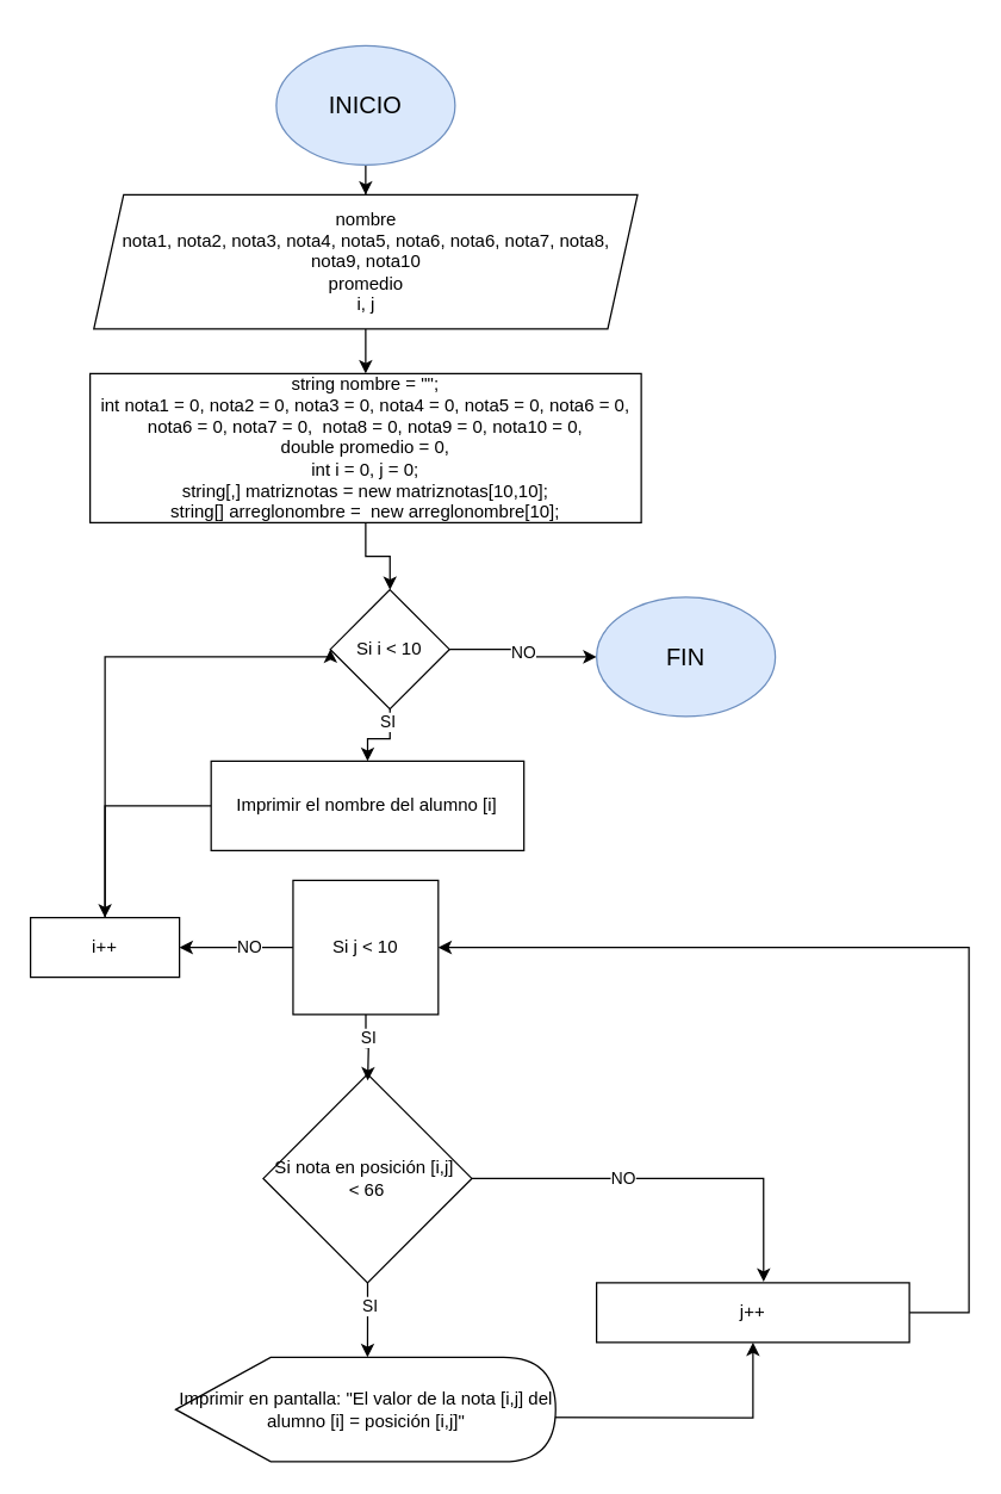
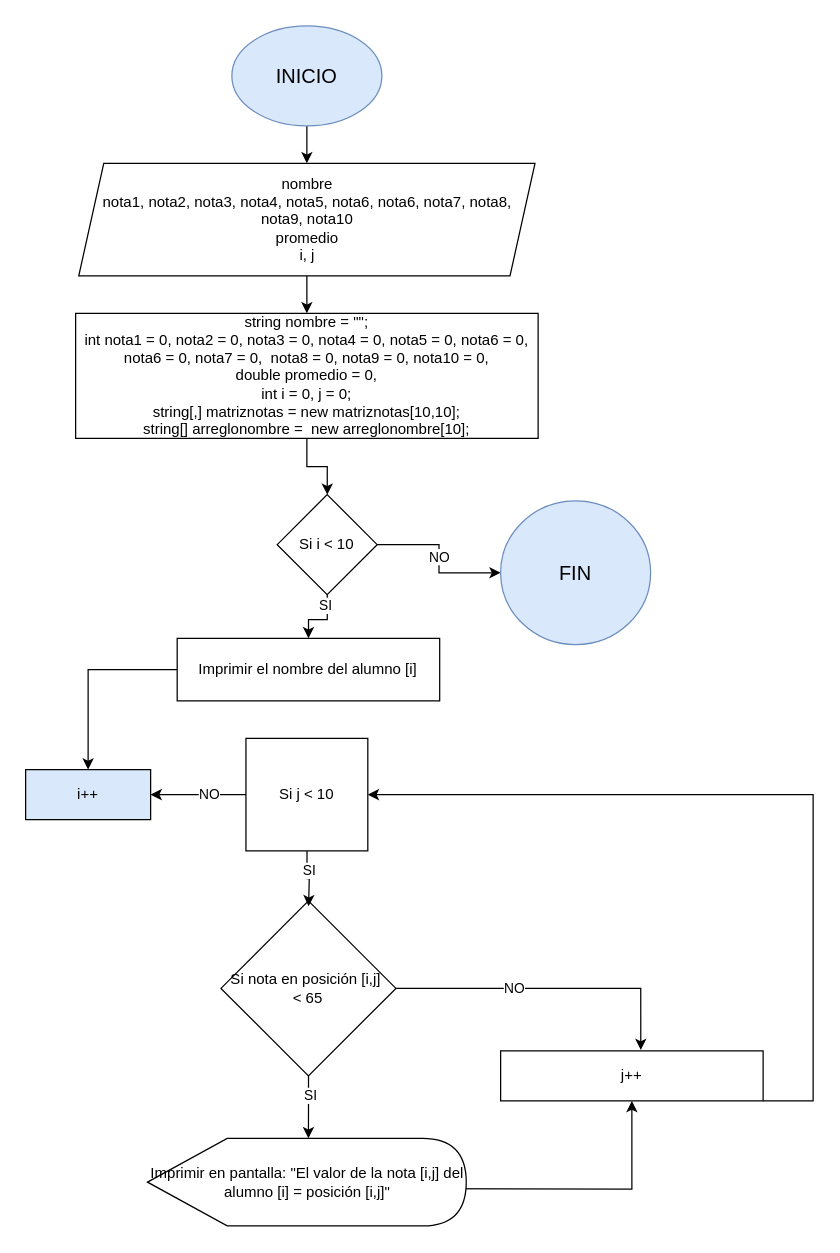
- <mxCell id="3" value="&lt;font style=&quot;font-size: 16px;&quot;&gt;INICIO&lt;/font&gt;" style="ellipse;whiteSpace=wrap;html=1;fillColor=#dae8fc;strokeColor=#6c8ebf;" parent="1" vertex="1"><mxGeometry x="185" y="30" width="120" height="80" as="geometry" /></mxCell>
+ <mxCell id="3" value="&lt;font style=&quot;font-size: 16px;&quot;&gt;INICIO&lt;/font&gt;" style="ellipse;whiteSpace=wrap;html=1;fillColor=#dae8fc;strokeColor=#6c8ebf;" parent="1" vertex="1"><mxGeometry x="185" y="20" width="120" height="80" as="geometry" /></mxCell>
- <mxCell id="24" style="edgeStyle=orthogonalEdgeStyle;rounded=0;orthogonalLoop=1;jettySize=auto;html=1;entryX=0;entryY=0.5;entryDx=0;entryDy=0;" parent="1" source="25" target="23" edge="1"><mxGeometry relative="1" as="geometry"><Array as="points"><mxPoint x="70" y="440" /></Array></mxGeometry></mxCell>
- <mxCell id="28" value="&lt;font style=&quot;font-size: 16px;&quot;&gt;FIN&lt;/font&gt;" style="ellipse;whiteSpace=wrap;html=1;fillColor=#dae8fc;strokeColor=#6c8ebf;" parent="1" vertex="1"><mxGeometry x="400" y="400" width="120" height="80" as="geometry" /></mxCell>
+ <mxCell id="28" value="&lt;font style=&quot;font-size: 16px;&quot;&gt;FIN&lt;/font&gt;" style="ellipse;whiteSpace=wrap;html=1;fillColor=#dae8fc;strokeColor=#6c8ebf;" parent="1" vertex="1"><mxGeometry x="400" y="400" width="120" height="115" as="geometry" /></mxCell>
- <mxCell id="9" value="&lt;div&gt;Imprimir el nombre del alumno [i]&lt;/div&gt;" style="rounded=0;whiteSpace=wrap;html=1;" parent="1" vertex="1"><mxGeometry x="141.25" y="510" width="210" height="60" as="geometry" /></mxCell>
+ <mxCell id="9" value="&lt;div&gt;Imprimir el nombre del alumno [i]&lt;/div&gt;" style="rounded=0;whiteSpace=wrap;html=1;" parent="1" vertex="1"><mxGeometry x="141.25" y="510" width="210" height="50" as="geometry" /></mxCell>
- <mxCell id="25" value="i++" style="rounded=0;whiteSpace=wrap;html=1;" parent="1" vertex="1"><mxGeometry x="20" y="615" width="100" height="40" as="geometry" /></mxCell>
+ <mxCell id="25" value="i++" style="rounded=0;whiteSpace=wrap;html=1;fillColor=#dae8fc;" parent="1" vertex="1"><mxGeometry x="20" y="615" width="100" height="40" as="geometry" /></mxCell>
- <mxCell id="12" value="Si nota en posición [i,j]&amp;nbsp;&lt;div&gt;&amp;lt; 66&lt;/div&gt;" style="rhombus;whiteSpace=wrap;html=1;" parent="1" vertex="1"><mxGeometry x="176.25" y="720" width="140" height="140" as="geometry" /></mxCell>
+ <mxCell id="12" value="Si nota en posición [i,j]&amp;nbsp;&lt;div&gt;&amp;lt; 65&lt;/div&gt;" style="rhombus;whiteSpace=wrap;html=1;" parent="1" vertex="1"><mxGeometry x="176.25" y="720" width="140" height="140" as="geometry" /></mxCell>
- <mxCell id="15" value="j++" style="rounded=0;whiteSpace=wrap;html=1;" parent="1" vertex="1"><mxGeometry x="400" y="860" width="210" height="40" as="geometry" /></mxCell>
+ <mxCell id="15" value="j++" style="rounded=0;whiteSpace=wrap;html=1;" parent="1" vertex="1"><mxGeometry x="400" y="840" width="210" height="40" as="geometry" /></mxCell>
